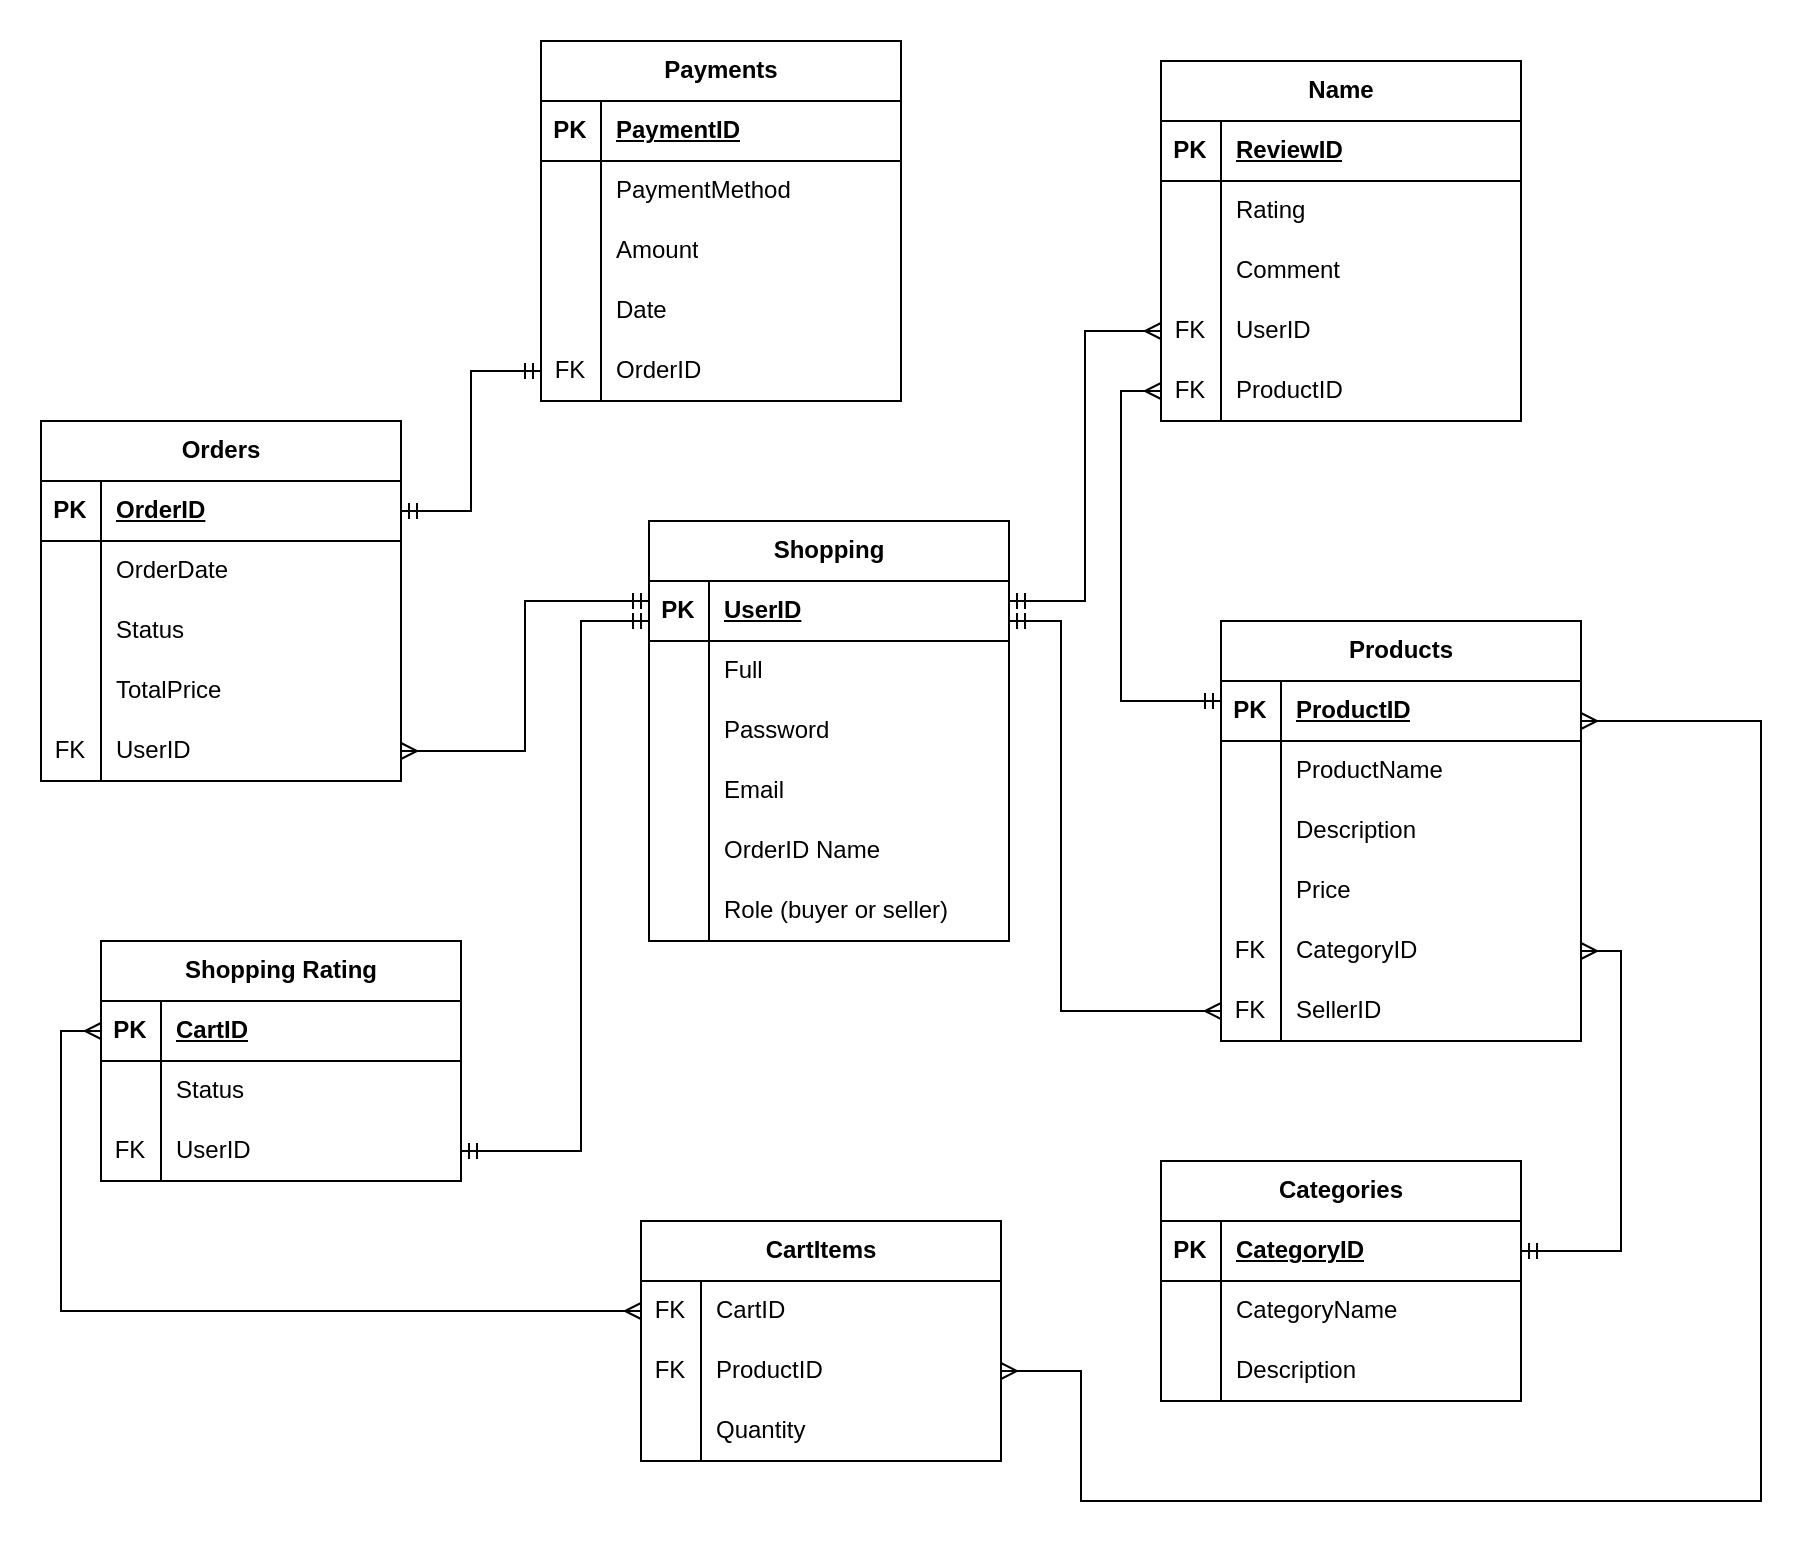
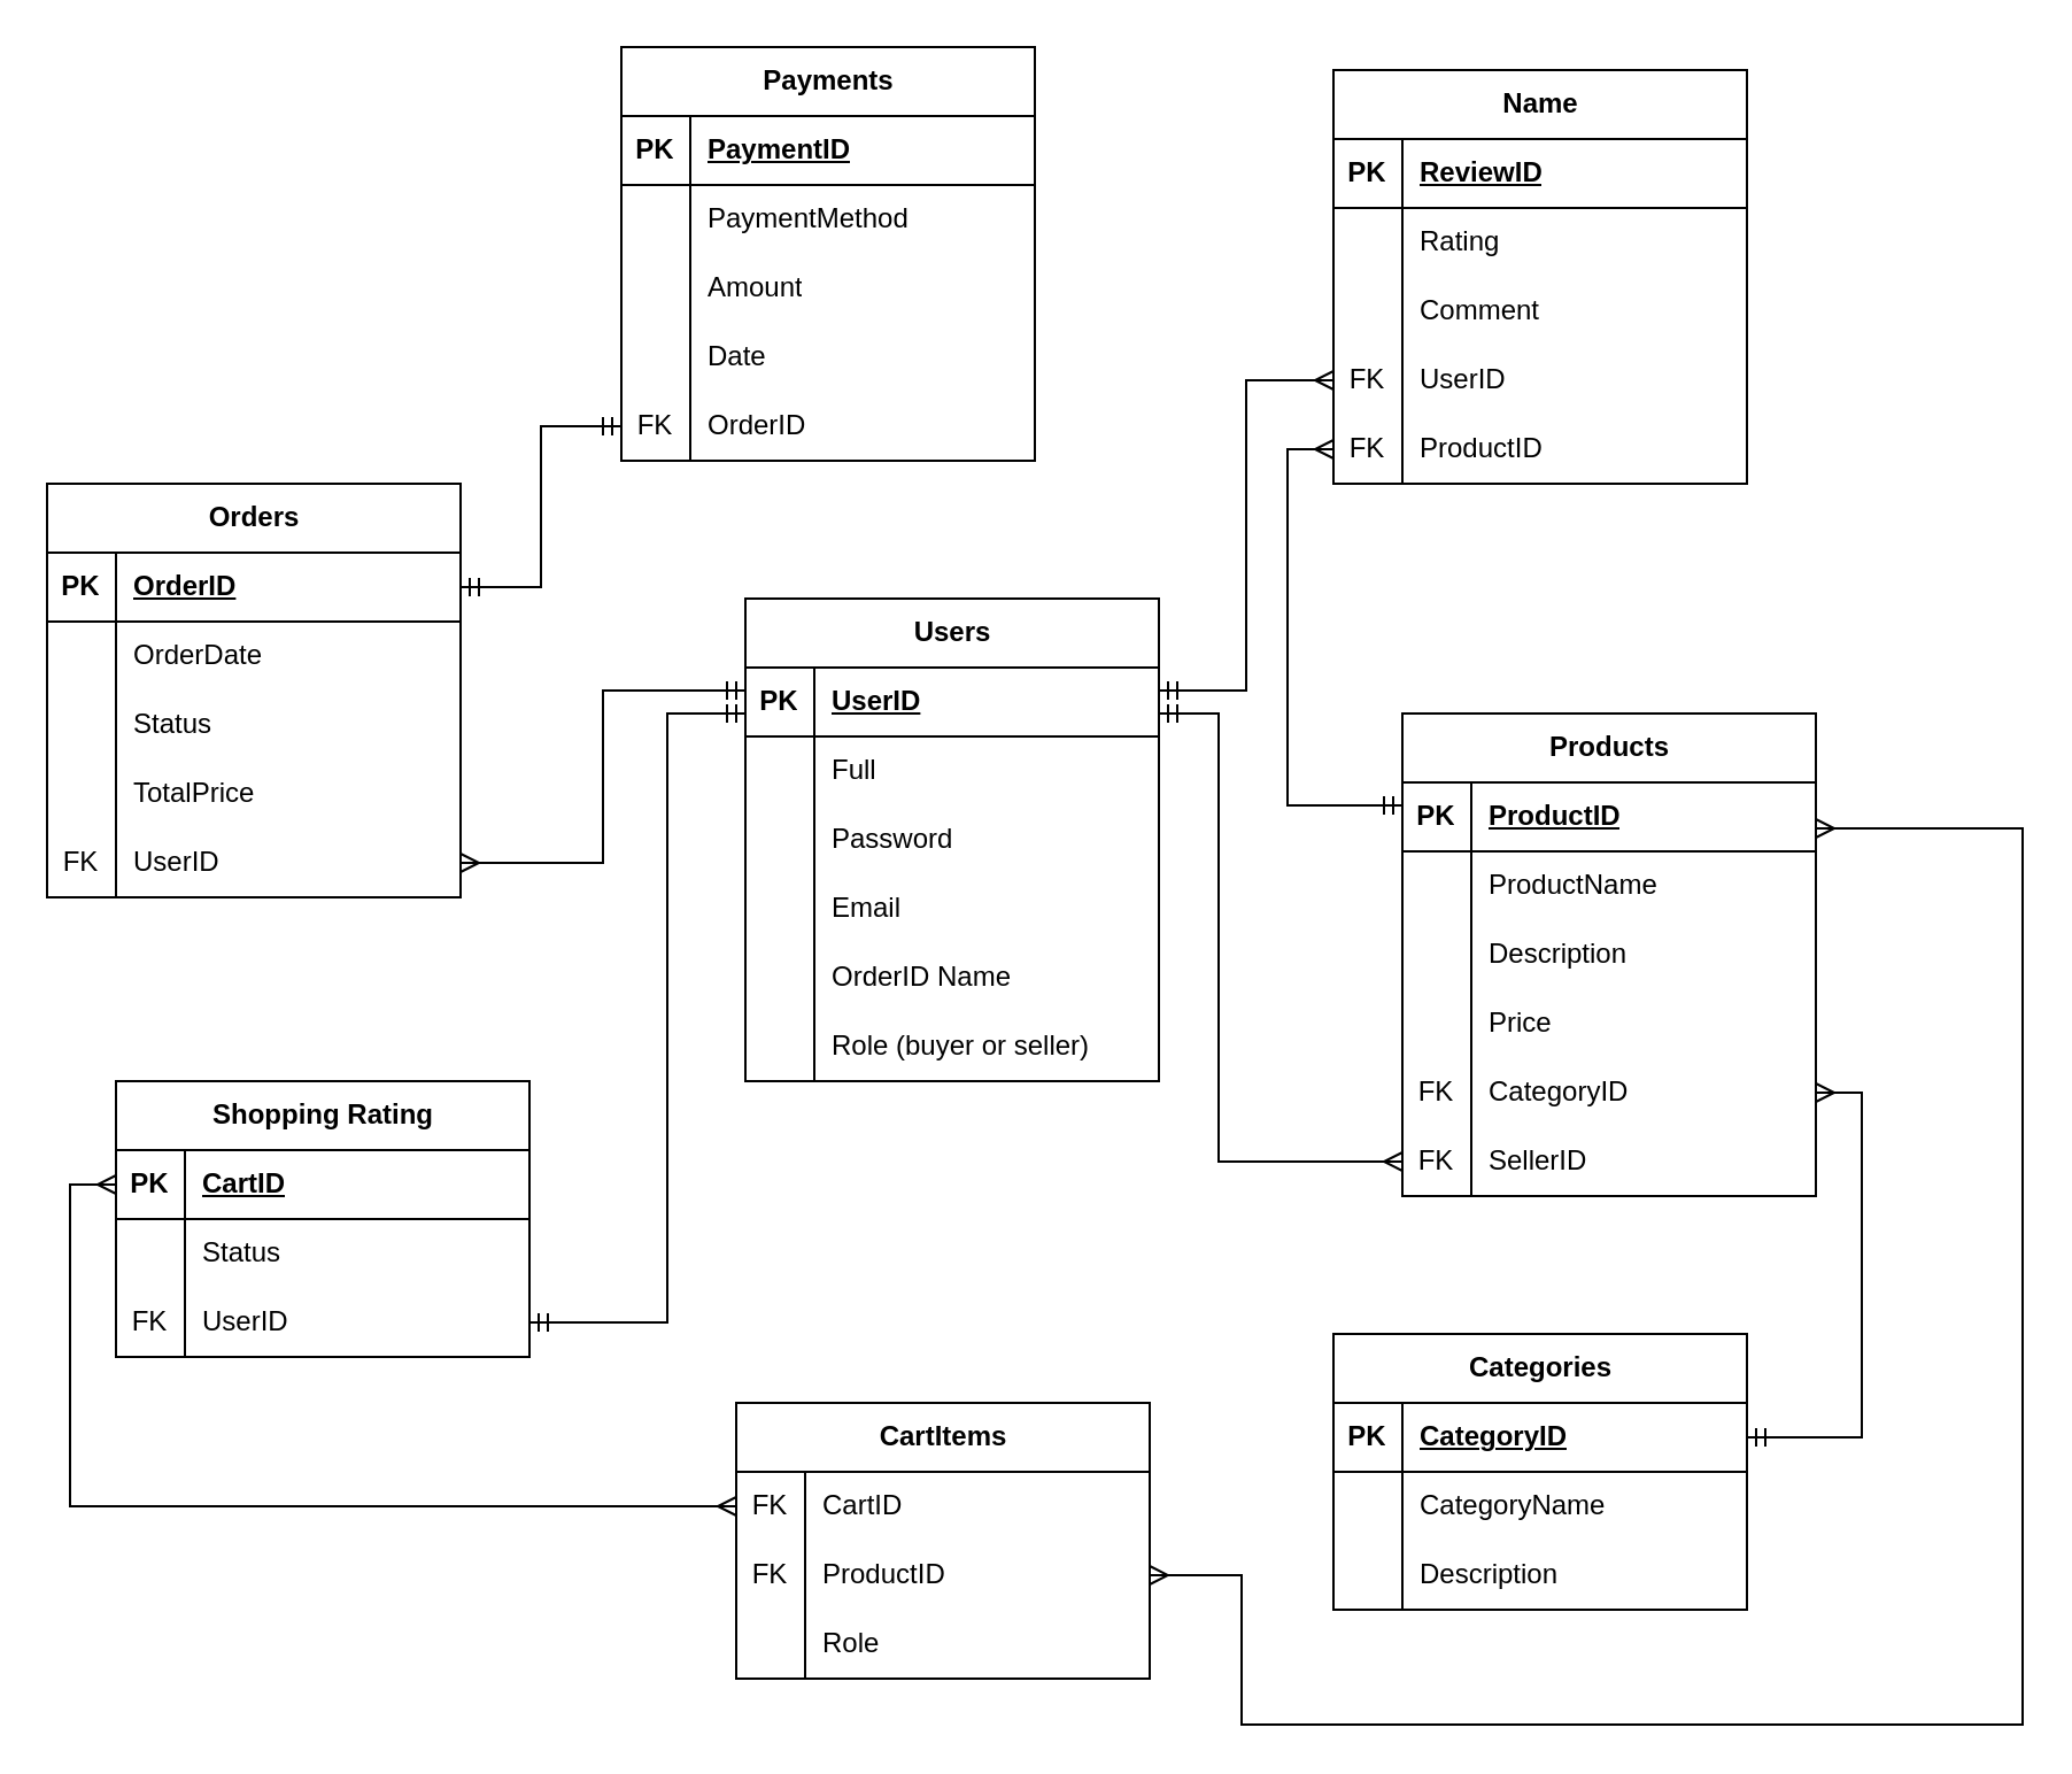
- <mxCell id="2" value="Shopping" style="shape=table;startSize=30;container=1;collapsible=1;childLayout=tableLayout;fixedRows=1;rowLines=0;fontStyle=1;align=center;resizeLast=1;html=1;" vertex="1" parent="1"><mxGeometry x="324" y="260" width="180" height="210" as="geometry"><mxRectangle x="200" y="140" width="70" height="30" as="alternateBounds" /></mxGeometry></mxCell>
+ <mxCell id="2" value="Users" style="shape=table;startSize=30;container=1;collapsible=1;childLayout=tableLayout;fixedRows=1;rowLines=0;fontStyle=1;align=center;resizeLast=1;html=1;" vertex="1" parent="1"><mxGeometry x="324" y="260" width="180" height="210" as="geometry"><mxRectangle x="200" y="140" width="70" height="30" as="alternateBounds" /></mxGeometry></mxCell>
- <mxCell id="72" value="Quantity" style="shape=partialRectangle;connectable=0;fillColor=none;top=0;left=0;bottom=0;right=0;align=left;spacingLeft=6;overflow=hidden;whiteSpace=wrap;html=1;" vertex="1" parent="70"><mxGeometry x="30" width="150" height="30" as="geometry"><mxRectangle width="150" height="30" as="alternateBounds" /></mxGeometry></mxCell>
+ <mxCell id="72" value="Role" style="shape=partialRectangle;connectable=0;fillColor=none;top=0;left=0;bottom=0;right=0;align=left;spacingLeft=6;overflow=hidden;whiteSpace=wrap;html=1;" vertex="1" parent="70"><mxGeometry x="30" width="150" height="30" as="geometry"><mxRectangle width="150" height="30" as="alternateBounds" /></mxGeometry></mxCell>
